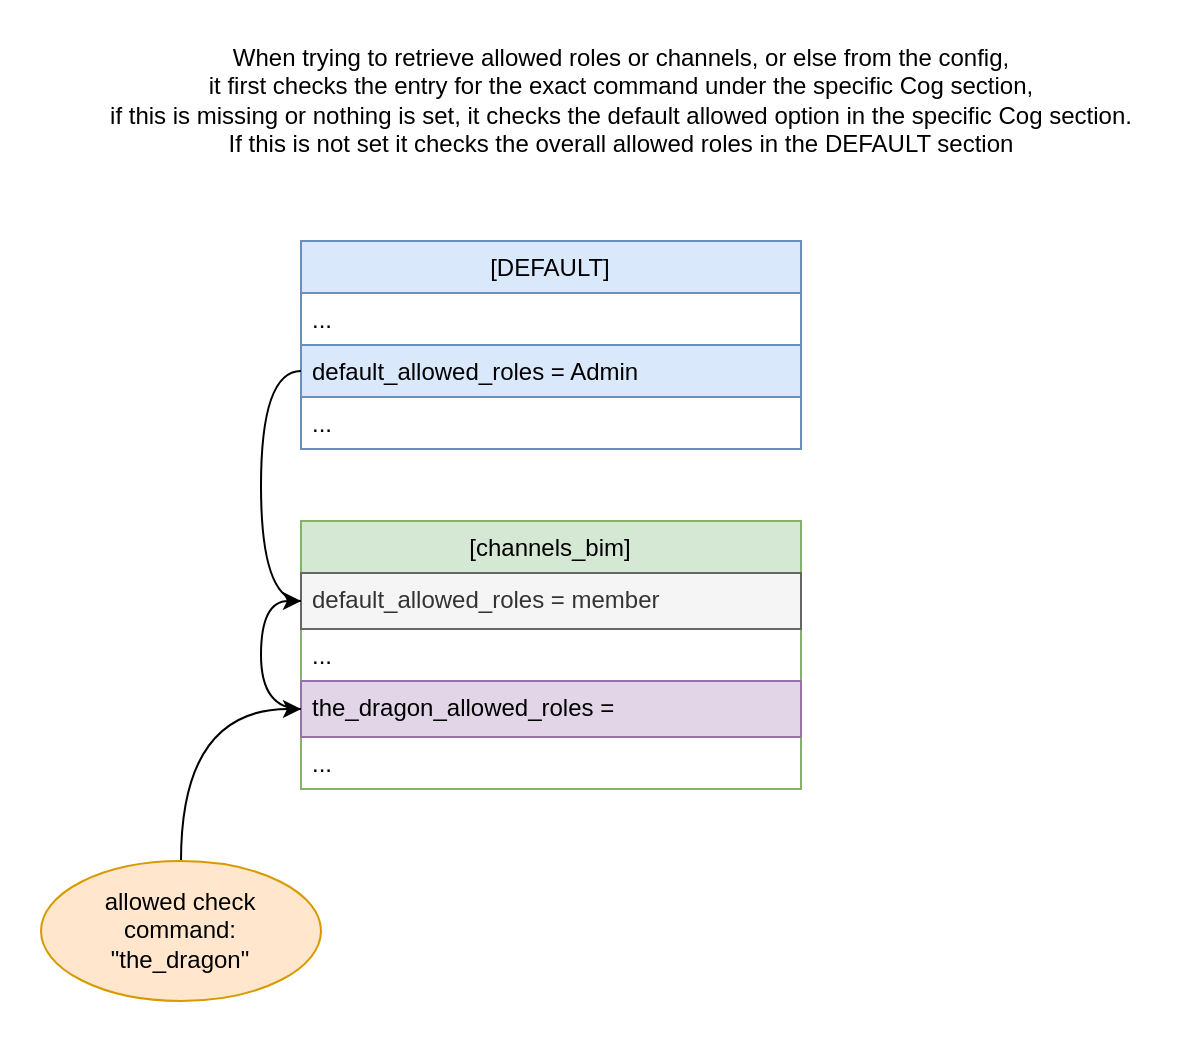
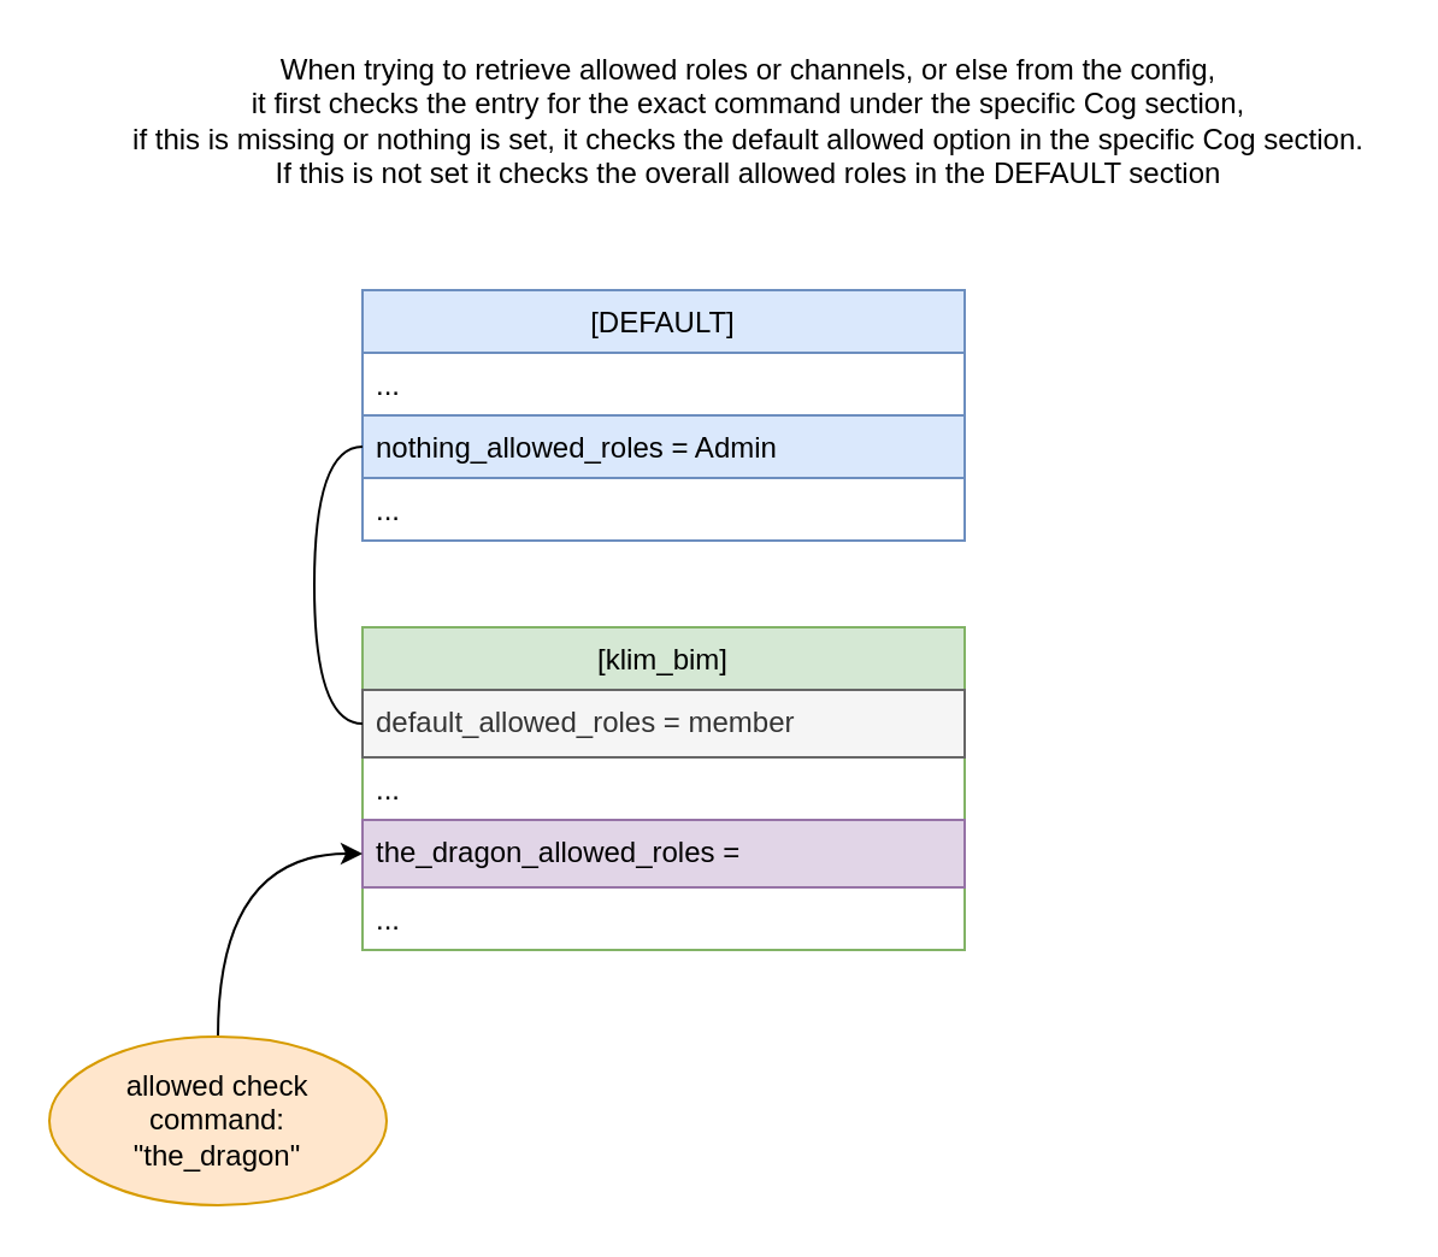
- <mxCell id="4" value="default_allowed_roles = Admin" style="text;strokeColor=#6c8ebf;fillColor=#dae8fc;align=left;verticalAlign=top;spacingLeft=4;spacingRight=4;overflow=hidden;rotatable=0;points=[[0,0.5],[1,0.5]];portConstraint=eastwest;" vertex="1" parent="2"><mxGeometry y="52" width="250" height="26" as="geometry" /></mxCell>
+ <mxCell id="4" value="nothing_allowed_roles = Admin" style="text;strokeColor=#6c8ebf;fillColor=#dae8fc;align=left;verticalAlign=top;spacingLeft=4;spacingRight=4;overflow=hidden;rotatable=0;points=[[0,0.5],[1,0.5]];portConstraint=eastwest;" vertex="1" parent="2"><mxGeometry y="52" width="250" height="26" as="geometry" /></mxCell>
- <mxCell id="6" value="[channels_bim]" style="swimlane;fontStyle=0;childLayout=stackLayout;horizontal=1;startSize=26;fillColor=#d5e8d4;horizontalStack=0;resizeParent=1;resizeParentMax=0;resizeLast=0;collapsible=1;marginBottom=0;strokeColor=#82b366;" vertex="1" parent="1"><mxGeometry x="150" y="260" width="250" height="134" as="geometry" /></mxCell>
+ <mxCell id="6" value="[klim_bim]" style="swimlane;fontStyle=0;childLayout=stackLayout;horizontal=1;startSize=26;fillColor=#d5e8d4;horizontalStack=0;resizeParent=1;resizeParentMax=0;resizeLast=0;collapsible=1;marginBottom=0;strokeColor=#82b366;" vertex="1" parent="1"><mxGeometry x="150" y="260" width="250" height="134" as="geometry" /></mxCell>
- <mxCell id="11" style="edgeStyle=orthogonalEdgeStyle;curved=1;orthogonalLoop=1;jettySize=auto;html=1;entryX=0;entryY=0.5;entryDx=0;entryDy=0;" edge="1" parent="6" source="9" target="7"><mxGeometry relative="1" as="geometry"><mxPoint x="310" y="94" as="targetPoint" /><Array as="points"><mxPoint x="-20" y="94" /><mxPoint x="-20" y="40" /></Array></mxGeometry></mxCell>
